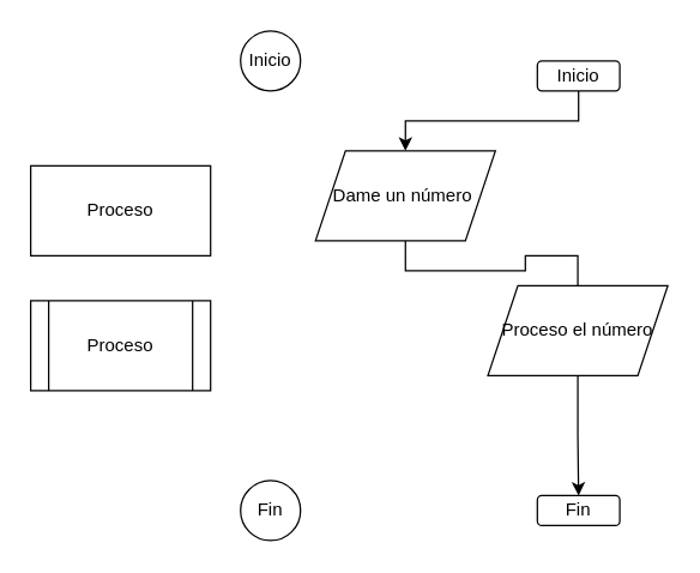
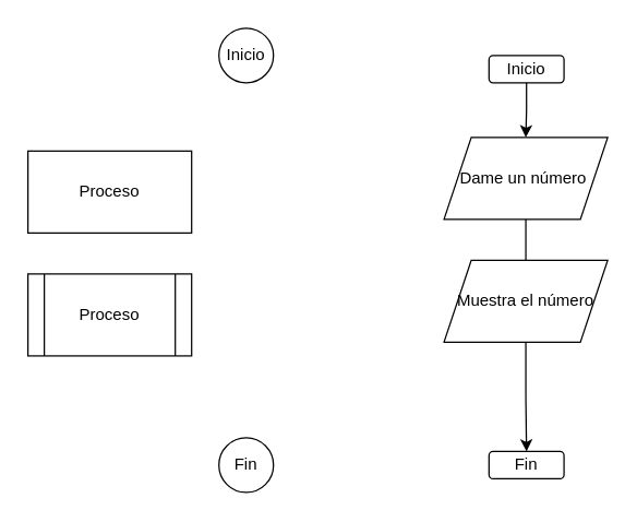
- <mxCell id="8" value="Dame un número&amp;nbsp;" style="shape=parallelogram;perimeter=parallelogramPerimeter;whiteSpace=wrap;html=1;fixedSize=1;" vertex="1" parent="1"><mxGeometry x="210" y="100" width="120" height="60" as="geometry" /></mxCell>
+ <mxCell id="8" value="Dame un número&amp;nbsp;" style="shape=parallelogram;perimeter=parallelogramPerimeter;whiteSpace=wrap;html=1;fixedSize=1;" vertex="1" parent="1"><mxGeometry x="325" y="100" width="120" height="60" as="geometry" /></mxCell>
- <mxCell id="12" value="Proceso el número" style="shape=parallelogram;perimeter=parallelogramPerimeter;whiteSpace=wrap;html=1;fixedSize=1;" vertex="1" parent="1"><mxGeometry x="325" y="190" width="120" height="60" as="geometry" /></mxCell>
+ <mxCell id="12" value="Muestra el número" style="shape=parallelogram;perimeter=parallelogramPerimeter;whiteSpace=wrap;html=1;fixedSize=1;" vertex="1" parent="1"><mxGeometry x="325" y="190" width="120" height="60" as="geometry" /></mxCell>
